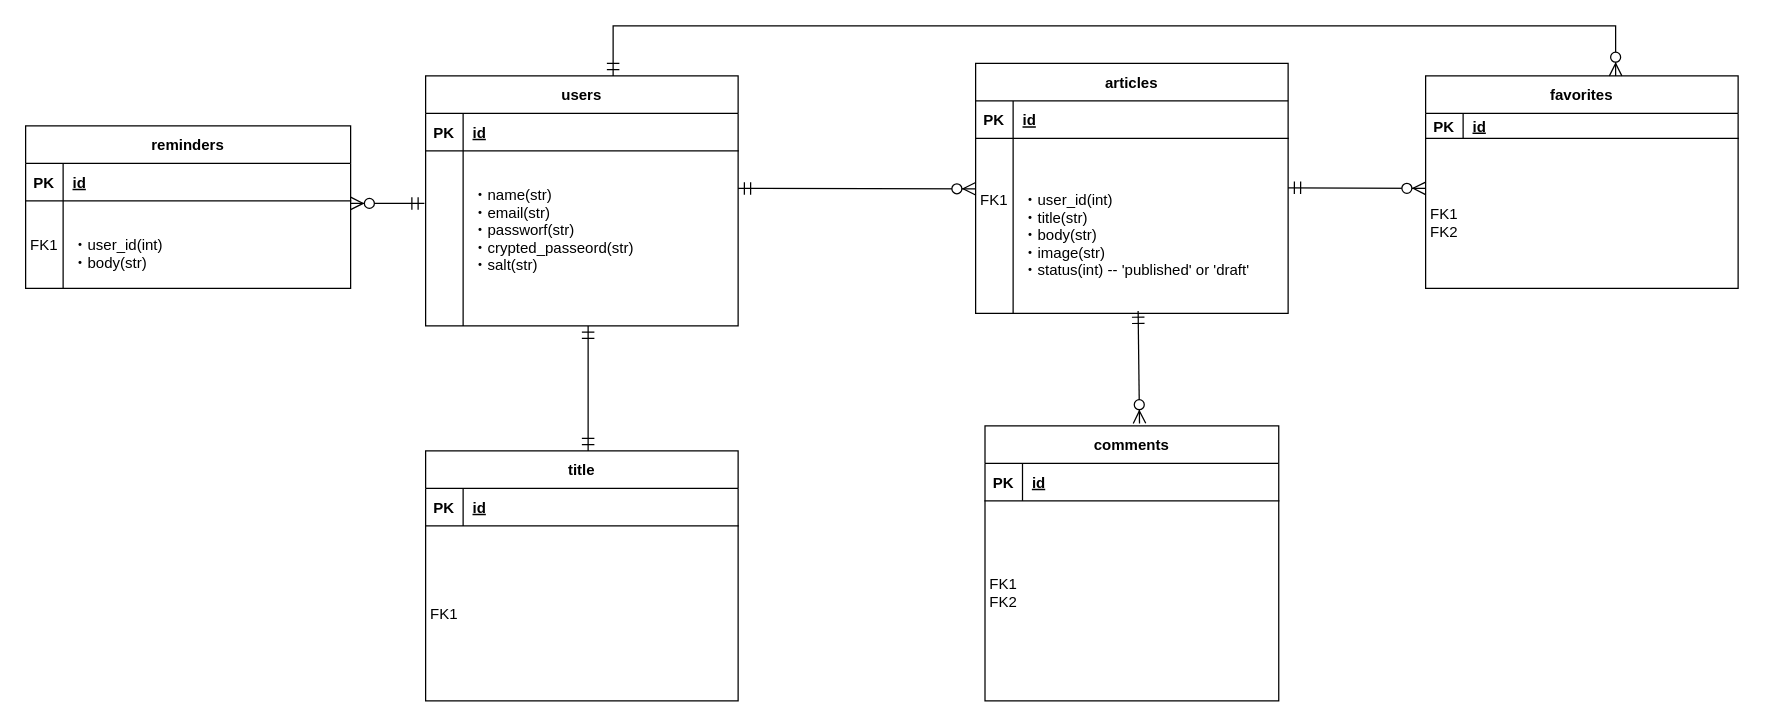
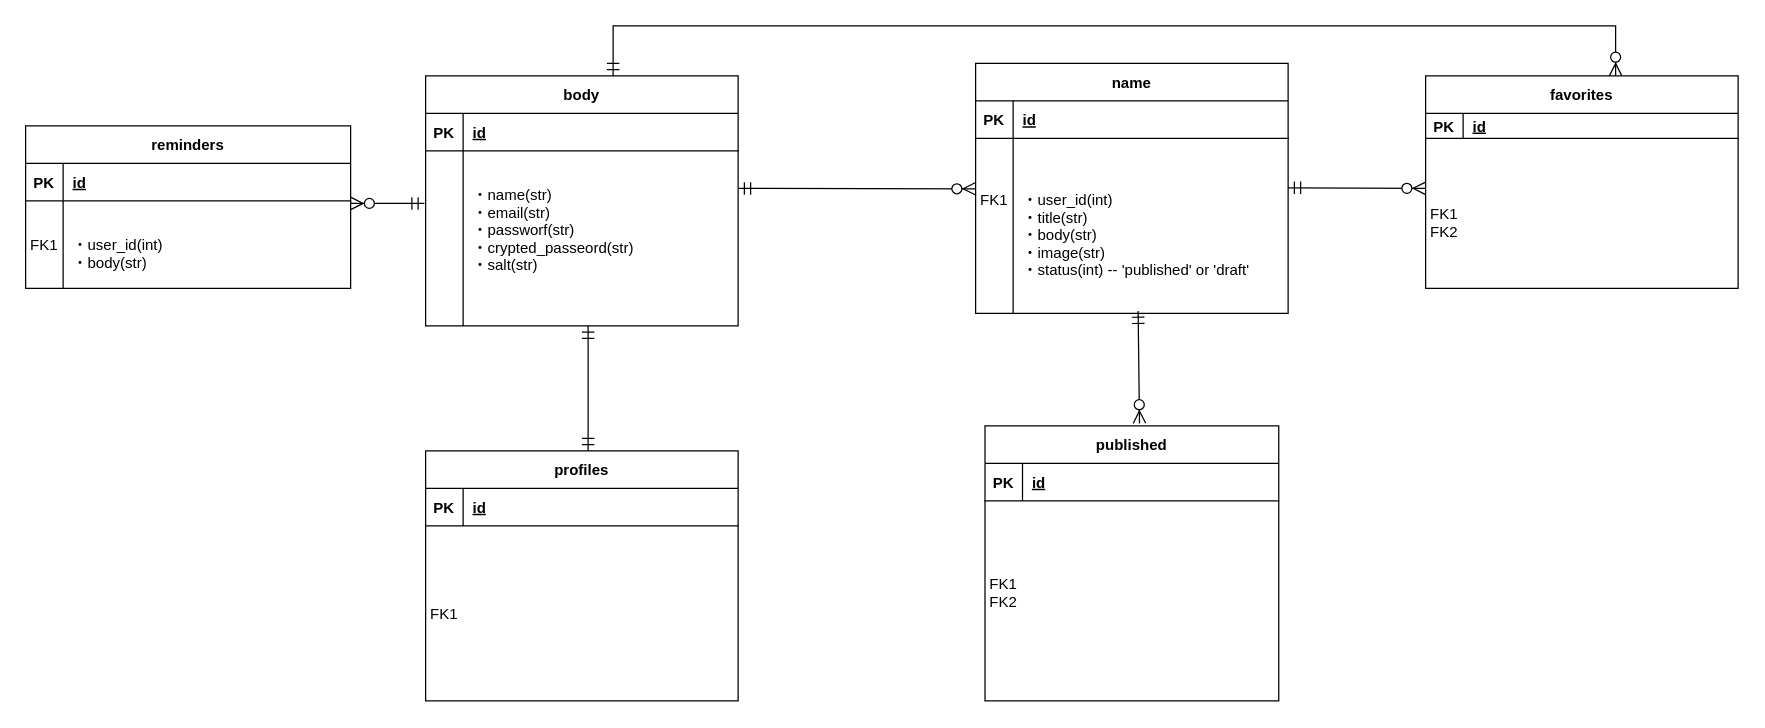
- <mxCell id="2" value="articles" style="shape=table;startSize=30;container=1;collapsible=1;childLayout=tableLayout;fixedRows=1;rowLines=0;fontStyle=1;align=center;resizeLast=1;" parent="1" vertex="1"><mxGeometry x="780" y="50" width="250" height="200" as="geometry" /></mxCell>
+ <mxCell id="2" value="name" style="shape=table;startSize=30;container=1;collapsible=1;childLayout=tableLayout;fixedRows=1;rowLines=0;fontStyle=1;align=center;resizeLast=1;" parent="1" vertex="1"><mxGeometry x="780" y="50" width="250" height="200" as="geometry" /></mxCell>
- <mxCell id="9" value="users" style="shape=table;startSize=30;container=1;collapsible=1;childLayout=tableLayout;fixedRows=1;rowLines=0;fontStyle=1;align=center;resizeLast=1;" parent="1" vertex="1"><mxGeometry x="340" y="60" width="250" height="200" as="geometry" /></mxCell>
+ <mxCell id="9" value="body" style="shape=table;startSize=30;container=1;collapsible=1;childLayout=tableLayout;fixedRows=1;rowLines=0;fontStyle=1;align=center;resizeLast=1;" parent="1" vertex="1"><mxGeometry x="340" y="60" width="250" height="200" as="geometry" /></mxCell>
- <mxCell id="29" value="comments" style="shape=table;startSize=30;container=1;collapsible=1;childLayout=tableLayout;fixedRows=1;rowLines=0;fontStyle=1;align=center;resizeLast=1;" parent="1" vertex="1"><mxGeometry x="787.5" y="340" width="235" height="220" as="geometry" /></mxCell>
+ <mxCell id="29" value="published" style="shape=table;startSize=30;container=1;collapsible=1;childLayout=tableLayout;fixedRows=1;rowLines=0;fontStyle=1;align=center;resizeLast=1;" parent="1" vertex="1"><mxGeometry x="787.5" y="340" width="235" height="220" as="geometry" /></mxCell>
- <mxCell id="41" value="title" style="shape=table;startSize=30;container=1;collapsible=1;childLayout=tableLayout;fixedRows=1;rowLines=0;fontStyle=1;align=center;resizeLast=1;" vertex="1" parent="1"><mxGeometry x="340" y="360" width="250" height="200" as="geometry" /></mxCell>
+ <mxCell id="41" value="profiles" style="shape=table;startSize=30;container=1;collapsible=1;childLayout=tableLayout;fixedRows=1;rowLines=0;fontStyle=1;align=center;resizeLast=1;" vertex="1" parent="1"><mxGeometry x="340" y="360" width="250" height="200" as="geometry" /></mxCell>
